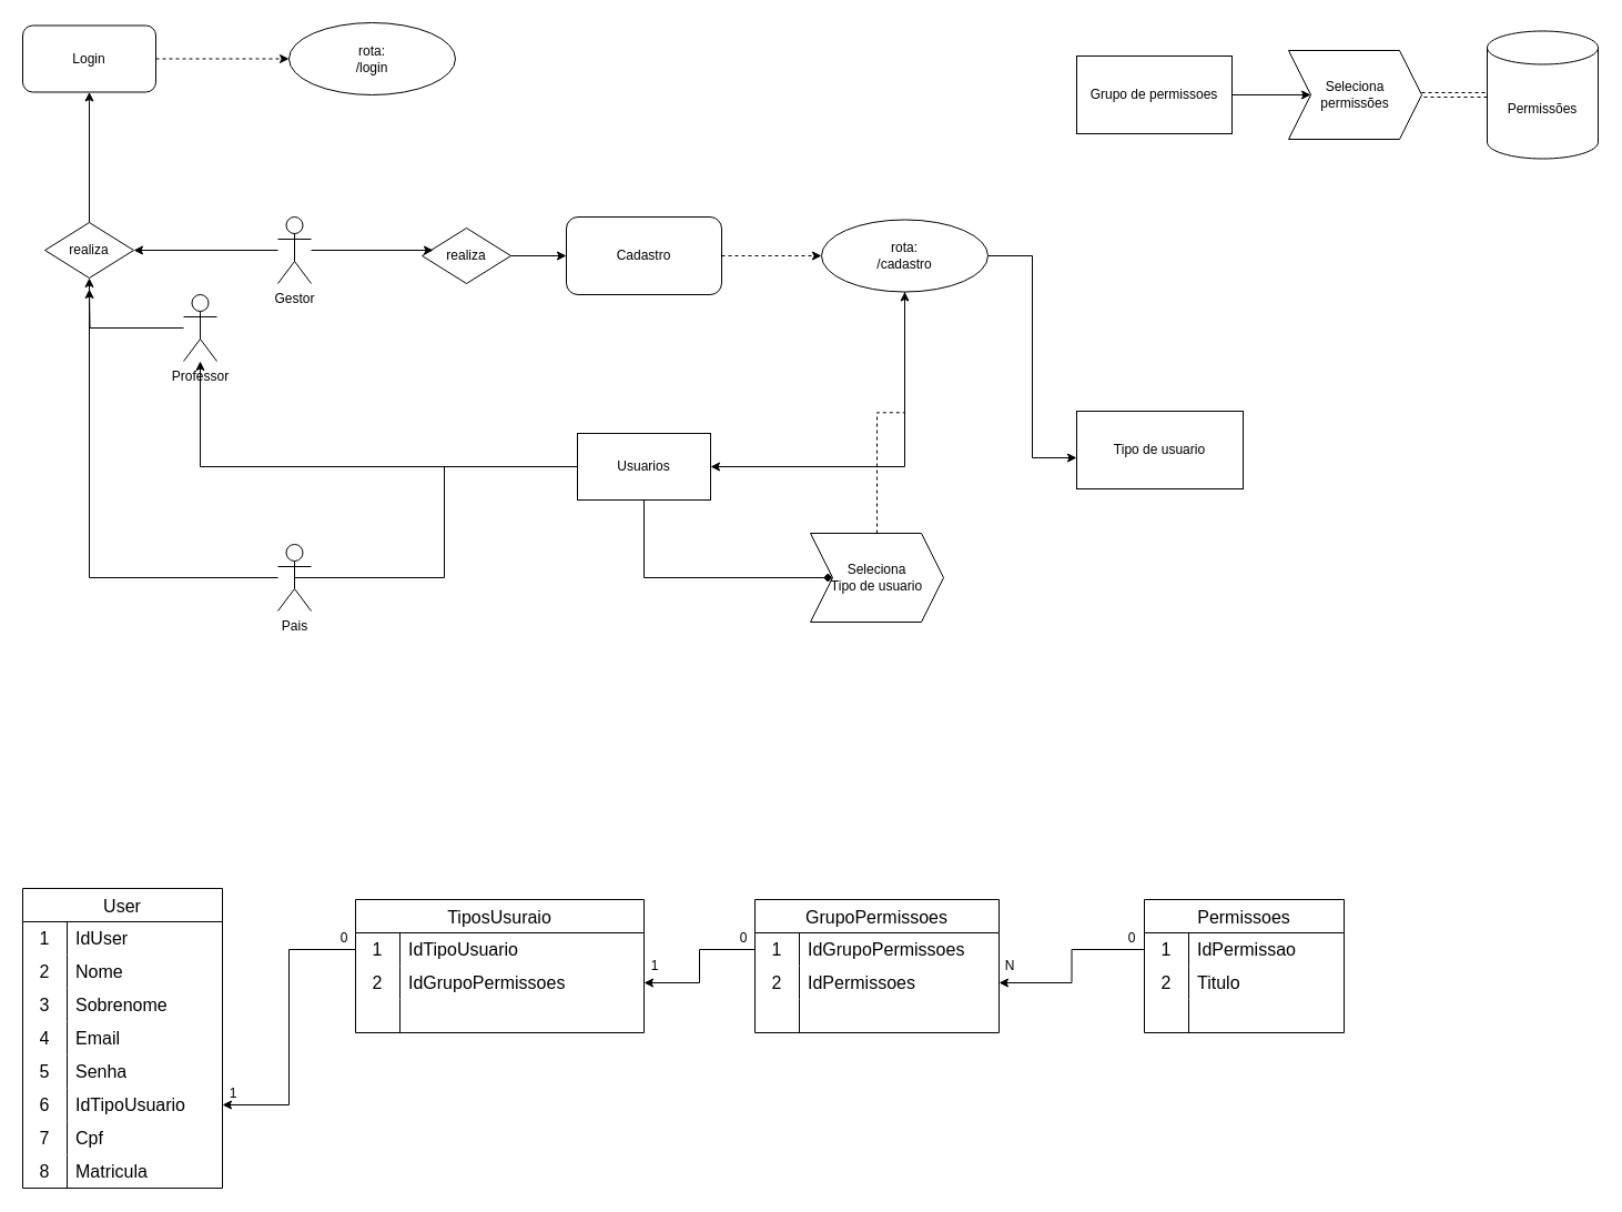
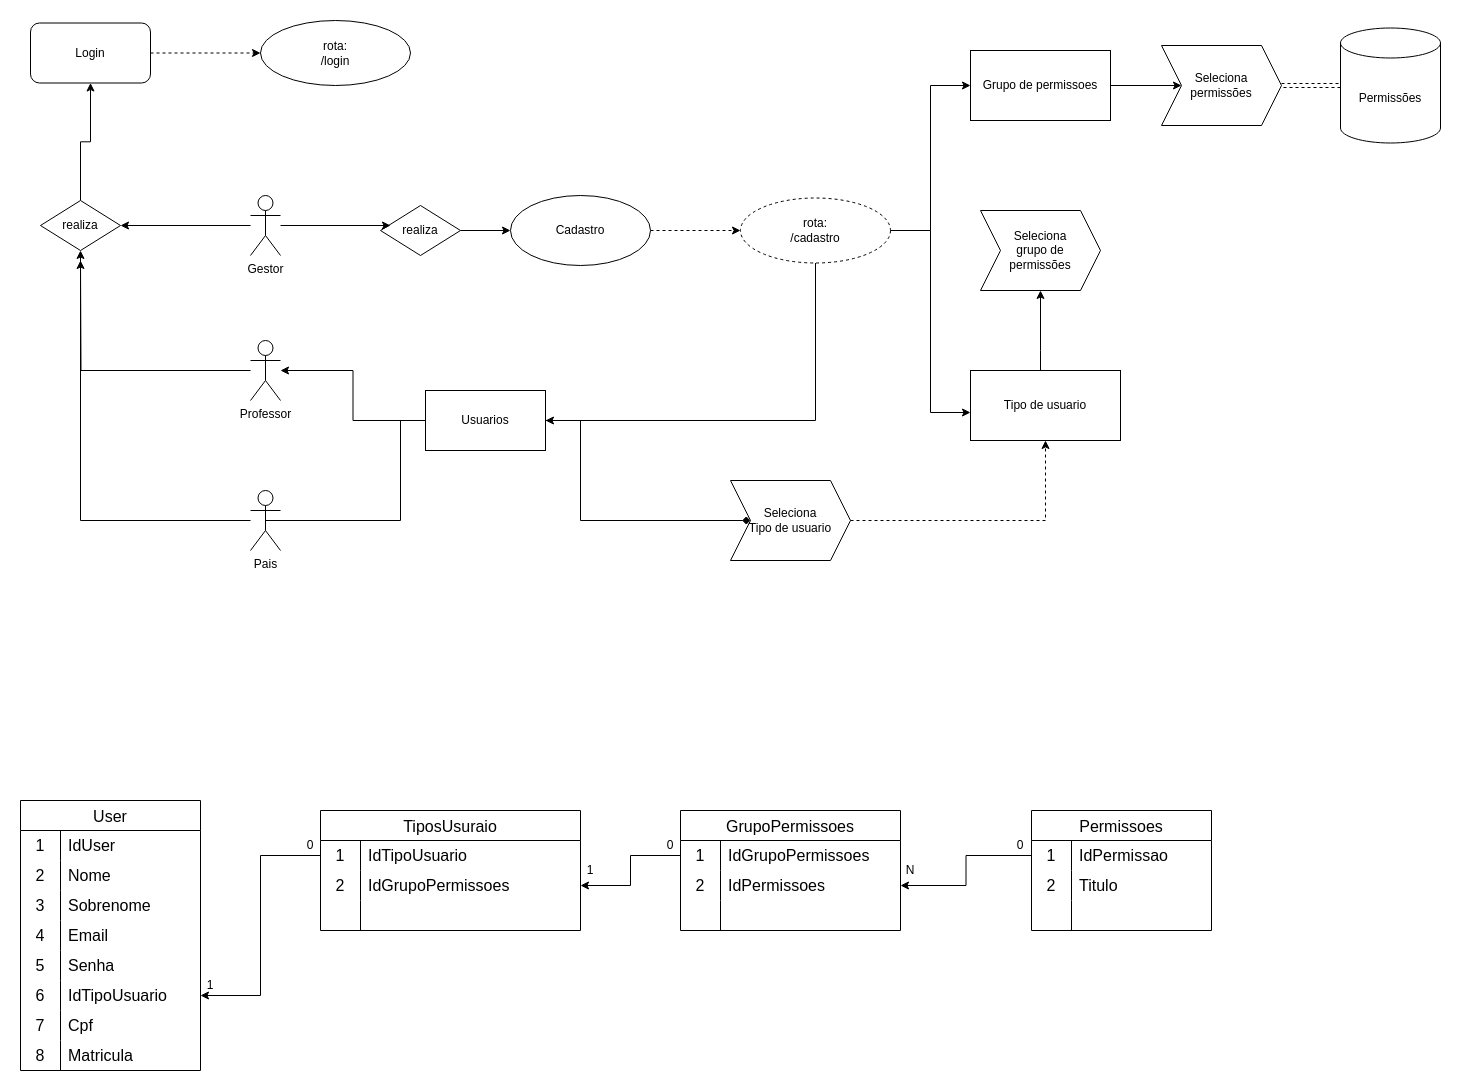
- <mxCell id="13" value="Login" style="rounded=1;whiteSpace=wrap;html=1;" vertex="1" parent="1"><mxGeometry x="20" y="22.5" width="120" height="60" as="geometry" /></mxCell>
+ <mxCell id="13" value="Login" style="rounded=1;whiteSpace=wrap;html=1;" vertex="1" parent="1"><mxGeometry x="30" y="22.5" width="120" height="60" as="geometry" /></mxCell>
+ <mxCell id="18" style="edgeStyle=orthogonalEdgeStyle;rounded=0;orthogonalLoop=1;jettySize=auto;html=1;entryX=0;entryY=0.5;entryDx=0;entryDy=0;" edge="1" parent="1" source="19" target="92"><mxGeometry relative="1" as="geometry" /></mxCell>
- <mxCell id="7" value="Cadastro" style="rounded=1;whiteSpace=wrap;html=1;" vertex="1" parent="1"><mxGeometry x="510" y="195" width="140" height="70" as="geometry" /></mxCell>
+ <mxCell id="7" value="Cadastro" style="ellipse;whiteSpace=wrap;html=1;" vertex="1" parent="1"><mxGeometry x="510" y="195" width="140" height="70" as="geometry" /></mxCell>
- <mxCell id="19" value="&lt;div&gt;rota:&lt;/div&gt;&lt;div&gt;/cadastro&lt;/div&gt;" style="ellipse;whiteSpace=wrap;html=1;" vertex="1" parent="1"><mxGeometry x="740" y="197.5" width="150" height="65" as="geometry" /></mxCell>
+ <mxCell id="19" value="&lt;div&gt;rota:&lt;/div&gt;&lt;div&gt;/cadastro&lt;/div&gt;" style="ellipse;whiteSpace=wrap;html=1;dashed=1;" vertex="1" parent="1"><mxGeometry x="740" y="197.5" width="150" height="65" as="geometry" /></mxCell>
+ <mxCell id="97" value="Seleciona&lt;div&gt;grupo de&lt;/div&gt;&lt;div&gt;permissões&lt;/div&gt;" style="shape=step;perimeter=stepPerimeter;whiteSpace=wrap;html=1;fixedSize=1;" vertex="1" parent="1"><mxGeometry x="980" y="210" width="120" height="80" as="geometry" /></mxCell>
- <mxCell id="3" value="Professor" style="shape=umlActor;verticalLabelPosition=bottom;verticalAlign=top;html=1;outlineConnect=0;" vertex="1" parent="1"><mxGeometry x="165" y="265" width="30" height="60" as="geometry" /></mxCell>
+ <mxCell id="3" value="Professor" style="shape=umlActor;verticalLabelPosition=bottom;verticalAlign=top;html=1;outlineConnect=0;" vertex="1" parent="1"><mxGeometry x="250" y="340" width="30" height="60" as="geometry" /></mxCell>
+ <mxCell id="89" style="edgeStyle=orthogonalEdgeStyle;rounded=0;orthogonalLoop=1;jettySize=auto;html=1;entryX=0.5;entryY=1;entryDx=0;entryDy=0;" edge="1" parent="1" source="90" target="97"><mxGeometry relative="1" as="geometry"><Array as="points"><mxPoint x="1040" y="350" /><mxPoint x="1040" y="350" /></Array></mxGeometry></mxCell>
- <mxCell id="98" style="edgeStyle=orthogonalEdgeStyle;rounded=0;orthogonalLoop=1;jettySize=auto;html=1;dashed=1;" edge="1" parent="1" source="99" target="19"><mxGeometry relative="1" as="geometry" /></mxCell>
+ <mxCell id="98" style="edgeStyle=orthogonalEdgeStyle;rounded=0;orthogonalLoop=1;jettySize=auto;html=1;entryX=0.5;entryY=1;entryDx=0;entryDy=0;dashed=1;" edge="1" parent="1" source="99" target="90"><mxGeometry relative="1" as="geometry" /></mxCell>
- <mxCell id="87" value="Usuarios" style="rounded=0;whiteSpace=wrap;html=1;" vertex="1" parent="1"><mxGeometry x="520" y="390" width="120" height="60" as="geometry" /></mxCell>
+ <mxCell id="87" value="Usuarios" style="rounded=0;whiteSpace=wrap;html=1;" vertex="1" parent="1"><mxGeometry x="425" y="390" width="120" height="60" as="geometry" /></mxCell>
